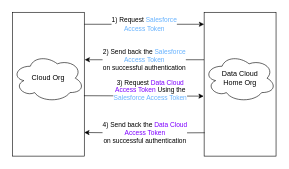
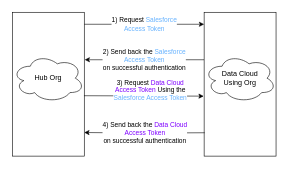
- <mxCell id="5" value="Cloud Org" style="ellipse;shape=cloud;whiteSpace=wrap;html=1;" parent="1" vertex="1"><mxGeometry x="20" y="90" width="120" height="80" as="geometry" /></mxCell>
+ <mxCell id="5" value="Hub Org" style="ellipse;shape=cloud;whiteSpace=wrap;html=1;" parent="1" vertex="1"><mxGeometry x="20" y="90" width="120" height="80" as="geometry" /></mxCell>
- <mxCell id="7" value="Data Cloud&lt;br&gt;Home Org" style="ellipse;shape=cloud;whiteSpace=wrap;html=1;" parent="1" vertex="1"><mxGeometry x="340" y="90" width="120" height="80" as="geometry" /></mxCell>
+ <mxCell id="7" value="Data Cloud&lt;br&gt;Using Org" style="ellipse;shape=cloud;whiteSpace=wrap;html=1;" parent="1" vertex="1"><mxGeometry x="340" y="90" width="120" height="80" as="geometry" /></mxCell>
